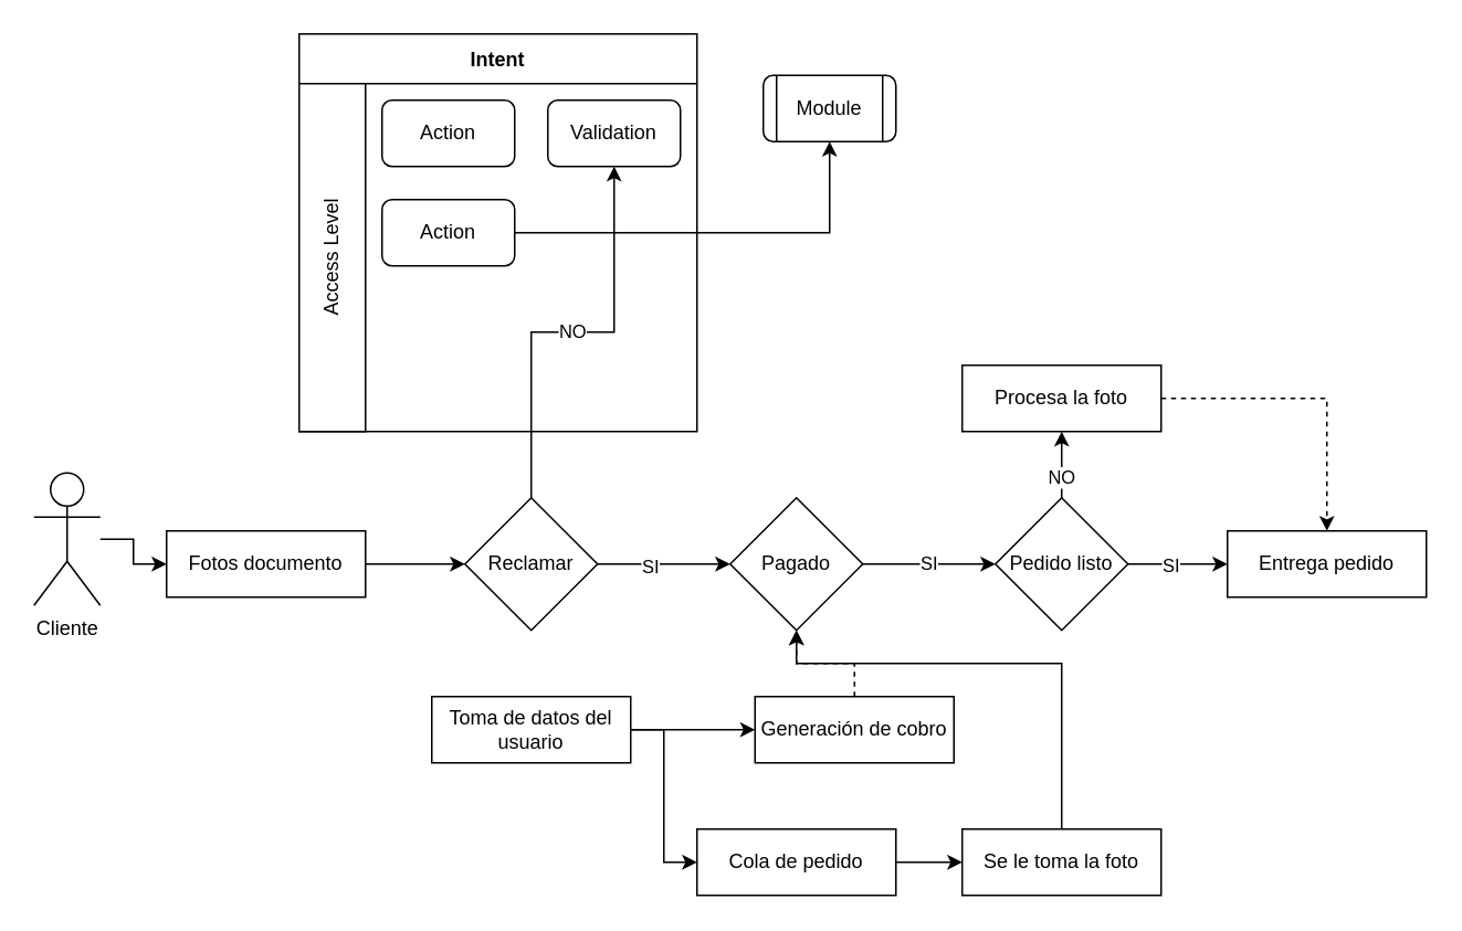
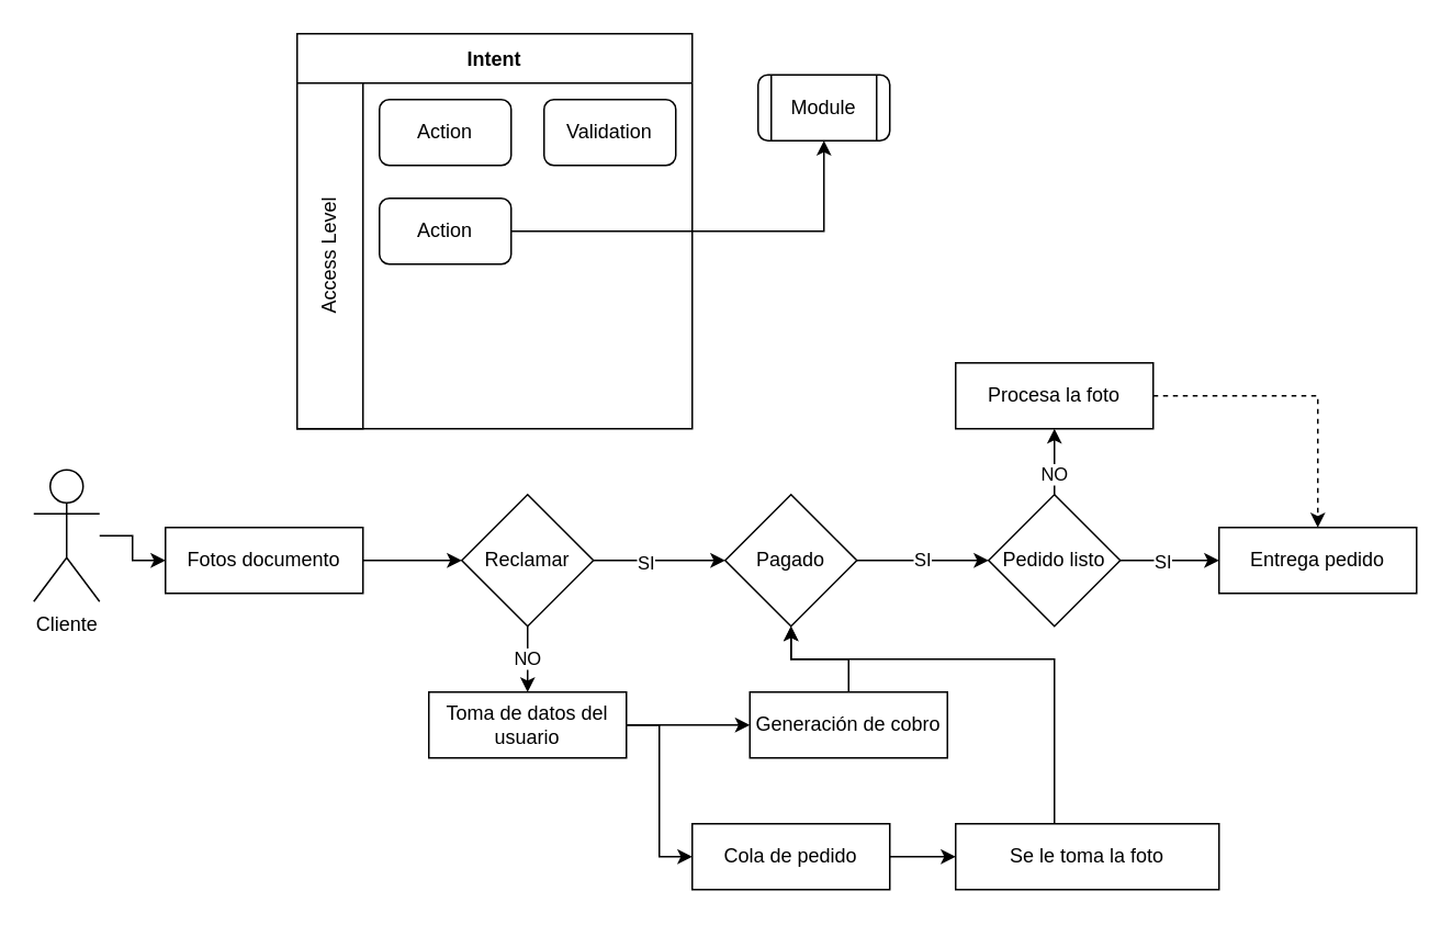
- <mxCell id="15" value="NO" style="edgeStyle=orthogonalEdgeStyle;rounded=0;orthogonalLoop=1;jettySize=auto;html=1;" edge="1" parent="1" source="16" target="32"><mxGeometry relative="1" as="geometry" /></mxCell>
+ <mxCell id="15" value="NO" style="edgeStyle=orthogonalEdgeStyle;rounded=0;orthogonalLoop=1;jettySize=auto;html=1;" edge="1" parent="1" source="16" target="21"><mxGeometry relative="1" as="geometry" /></mxCell>
- <mxCell id="22" value="" style="edgeStyle=orthogonalEdgeStyle;rounded=0;orthogonalLoop=1;jettySize=auto;html=1;dashed=1;" edge="1" parent="1" source="23" target="18"><mxGeometry relative="1" as="geometry" /></mxCell>
+ <mxCell id="22" value="" style="edgeStyle=orthogonalEdgeStyle;rounded=0;orthogonalLoop=1;jettySize=auto;html=1;" edge="1" parent="1" source="23" target="18"><mxGeometry relative="1" as="geometry" /></mxCell>
- <mxCell id="9" value="&lt;span&gt;Se le toma la foto&lt;/span&gt;" style="whiteSpace=wrap;html=1;shadow=0;sketch=0;" vertex="1" parent="1"><mxGeometry x="580" y="500" width="120" height="40" as="geometry" /></mxCell>
+ <mxCell id="9" value="&lt;span&gt;Se le toma la foto&lt;/span&gt;" style="whiteSpace=wrap;html=1;shadow=0;sketch=0;" vertex="1" parent="1"><mxGeometry x="580" y="500" width="160" height="40" as="geometry" /></mxCell>
